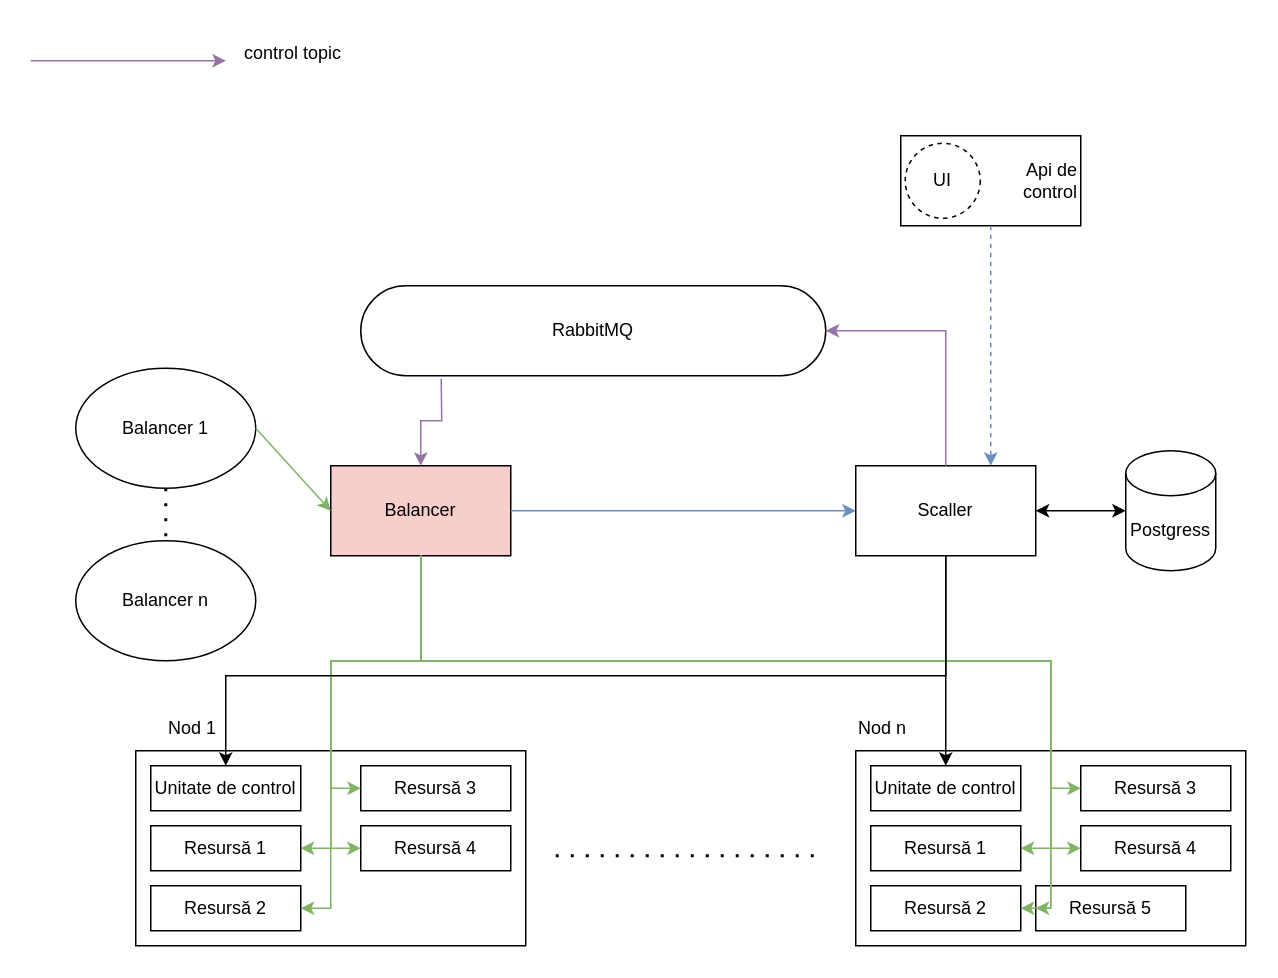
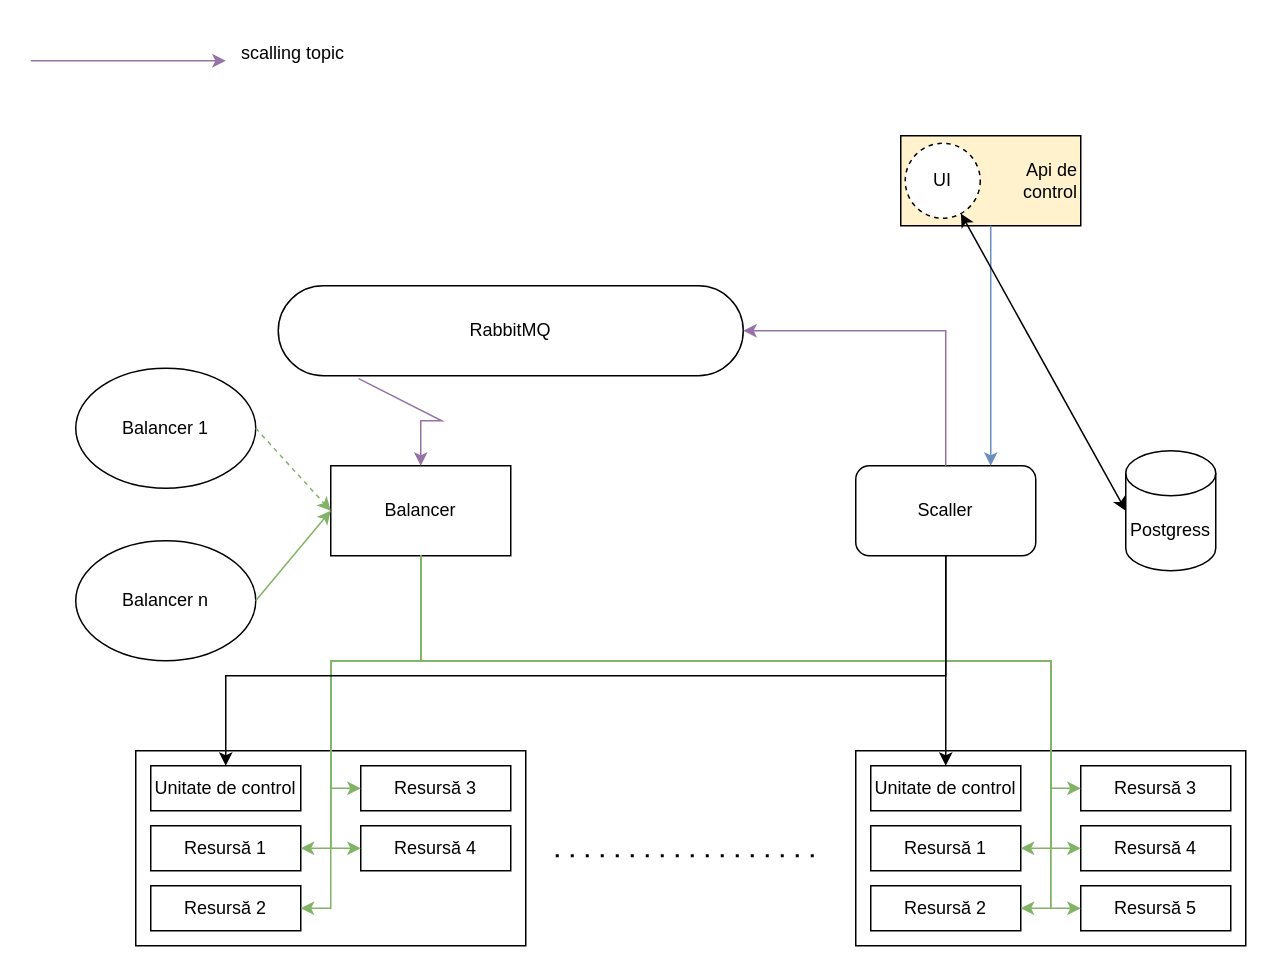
- <mxCell id="41" value="control topic" style="text;html=1;strokeColor=none;fillColor=none;align=center;verticalAlign=middle;whiteSpace=wrap;rounded=0;" parent="1" vertex="1"><mxGeometry x="150" y="20" width="90" height="30" as="geometry" /></mxCell>
+ <mxCell id="41" value="scalling topic" style="text;html=1;strokeColor=none;fillColor=none;align=center;verticalAlign=middle;whiteSpace=wrap;rounded=0;" parent="1" vertex="1"><mxGeometry x="150" y="20" width="90" height="30" as="geometry" /></mxCell>
- <mxCell id="35" value="Api de&lt;br&gt;&amp;nbsp;control" style="rounded=0;whiteSpace=wrap;html=1;align=right;" parent="34" vertex="1"><mxGeometry width="120" height="60" as="geometry" /></mxCell>
+ <mxCell id="35" value="Api de&lt;br&gt;&amp;nbsp;control" style="rounded=0;whiteSpace=wrap;html=1;align=right;fillColor=#fff2cc;" parent="34" vertex="1"><mxGeometry width="120" height="60" as="geometry" /></mxCell>
- <mxCell id="33" value="RabbitMQ" style="rounded=1;whiteSpace=wrap;html=1;arcSize=50;" parent="1" vertex="1"><mxGeometry x="240" y="190" width="310" height="60" as="geometry" /></mxCell>
+ <mxCell id="33" value="RabbitMQ" style="rounded=1;whiteSpace=wrap;html=1;arcSize=50;" parent="1" vertex="1"><mxGeometry x="185" y="190" width="310" height="60" as="geometry" /></mxCell>
- <mxCell id="37" value="" style="endArrow=classic;html=1;rounded=0;fillColor=#dae8fc;strokeColor=#6c8ebf;exitX=0.5;exitY=1;exitDx=0;exitDy=0;entryX=0.75;entryY=0;entryDx=0;entryDy=0;dashed=1;" parent="1" source="35" target="32" edge="1"><mxGeometry width="50" height="50" relative="1" as="geometry"><mxPoint x="30" y="10" as="sourcePoint" /><mxPoint x="680" y="290" as="targetPoint" /></mxGeometry></mxCell>
+ <mxCell id="37" value="" style="endArrow=classic;html=1;rounded=0;fillColor=#dae8fc;strokeColor=#6c8ebf;exitX=0.5;exitY=1;exitDx=0;exitDy=0;entryX=0.75;entryY=0;entryDx=0;entryDy=0;" parent="1" source="35" target="32" edge="1"><mxGeometry width="50" height="50" relative="1" as="geometry"><mxPoint x="30" y="10" as="sourcePoint" /><mxPoint x="680" y="290" as="targetPoint" /></mxGeometry></mxCell>
- <mxCell id="22" value="" style="endArrow=classic;html=1;rounded=0;exitX=1;exitY=0.5;exitDx=0;exitDy=0;entryX=0;entryY=0.5;entryDx=0;entryDy=0;fillColor=#d5e8d4;strokeColor=#82b366;" parent="1" source="21" target="2" edge="1"><mxGeometry width="50" height="50" relative="1" as="geometry"><mxPoint x="430" y="410" as="sourcePoint" /><mxPoint x="480" y="360" as="targetPoint" /></mxGeometry></mxCell>
+ <mxCell id="22" value="" style="endArrow=classic;html=1;rounded=0;exitX=1;exitY=0.5;exitDx=0;exitDy=0;entryX=0;entryY=0.5;entryDx=0;entryDy=0;fillColor=#d5e8d4;strokeColor=#82b366;dashed=1;" parent="1" source="21" target="2" edge="1"><mxGeometry width="50" height="50" relative="1" as="geometry"><mxPoint x="430" y="410" as="sourcePoint" /><mxPoint x="480" y="360" as="targetPoint" /></mxGeometry></mxCell>
- <mxCell id="47" value="" style="endArrow=none;dashed=1;html=1;dashPattern=1 4;strokeWidth=2;rounded=0;exitX=0.5;exitY=1;exitDx=0;exitDy=0;entryX=0.5;entryY=0;entryDx=0;entryDy=0;" edge="1" parent="1" source="21" target="20"><mxGeometry width="50" height="50" relative="1" as="geometry"><mxPoint x="380" y="580" as="sourcePoint" /><mxPoint x="560" y="580" as="targetPoint" /></mxGeometry></mxCell>
- <mxCell id="2" value="Balancer" style="rounded=0;whiteSpace=wrap;html=1;fillColor=#f8cecc;" parent="1" vertex="1"><mxGeometry x="220" y="310" width="120" height="60" as="geometry" /></mxCell>
+ <mxCell id="2" value="Balancer" style="rounded=0;whiteSpace=wrap;html=1;" parent="1" vertex="1"><mxGeometry x="220" y="310" width="120" height="60" as="geometry" /></mxCell>
- <mxCell id="45" value="" style="endArrow=classic;html=1;rounded=0;fillColor=#dae8fc;strokeColor=#6c8ebf;exitX=1;exitY=0.5;exitDx=0;exitDy=0;entryX=0;entryY=0.5;entryDx=0;entryDy=0;" edge="1" parent="1" source="2" target="32"><mxGeometry width="50" height="50" relative="1" as="geometry"><mxPoint x="670" y="160" as="sourcePoint" /><mxPoint x="670" y="330" as="targetPoint" /></mxGeometry></mxCell>
- <mxCell id="32" value="Scaller" style="rounded=0;whiteSpace=wrap;html=1;" parent="1" vertex="1"><mxGeometry x="570" y="310" width="120" height="60" as="geometry" /></mxCell>
+ <mxCell id="32" value="Scaller" style="whiteSpace=wrap;html=1;rounded=1;" parent="1" vertex="1"><mxGeometry x="570" y="310" width="120" height="60" as="geometry" /></mxCell>
- <mxCell id="42" value="" style="endArrow=classic;startArrow=classic;html=1;rounded=0;exitX=0;exitY=0.5;exitDx=0;exitDy=0;exitPerimeter=0;entryX=1;entryY=0.5;entryDx=0;entryDy=0;" parent="1" source="3" target="32" edge="1"><mxGeometry width="50" height="50" relative="1" as="geometry"><mxPoint x="370" y="370" as="sourcePoint" /><mxPoint x="420" y="320" as="targetPoint" /></mxGeometry></mxCell>
+ <mxCell id="42" value="" style="endArrow=classic;startArrow=classic;html=1;rounded=0;exitX=0;exitY=0.5;exitDx=0;exitDy=0;exitPerimeter=0;" parent="1" source="3" target="36" edge="1"><mxGeometry width="50" height="50" relative="1" as="geometry"><mxPoint x="370" y="370" as="sourcePoint" /><mxPoint x="420" y="320" as="targetPoint" /></mxGeometry></mxCell>
+ <mxCell id="46" value="" style="endArrow=classic;html=1;rounded=0;exitX=1;exitY=0.5;exitDx=0;exitDy=0;entryX=0;entryY=0.5;entryDx=0;entryDy=0;fillColor=#d5e8d4;strokeColor=#82b366;" edge="1" parent="1" source="20" target="2"><mxGeometry width="50" height="50" relative="1" as="geometry"><mxPoint x="180" y="310" as="sourcePoint" /><mxPoint x="230" y="365" as="targetPoint" /></mxGeometry></mxCell>
- <mxCell id="5" value="Nod 1" style="text;html=1;strokeColor=none;fillColor=none;align=left;verticalAlign=middle;whiteSpace=wrap;rounded=0;" parent="1" vertex="1"><mxGeometry x="110" y="470" width="60" height="30" as="geometry" /></mxCell>
- <mxCell id="12" value="Nod n" style="text;html=1;strokeColor=none;fillColor=none;align=left;verticalAlign=middle;whiteSpace=wrap;rounded=0;" parent="1" vertex="1"><mxGeometry x="570" y="470" width="60" height="30" as="geometry" /></mxCell>
- <mxCell id="18" value="Resursă 5" style="rounded=0;whiteSpace=wrap;html=1;" parent="1" vertex="1"><mxGeometry x="690" y="590" width="100" height="30" as="geometry" /></mxCell>
+ <mxCell id="18" value="Resursă 5" style="rounded=0;whiteSpace=wrap;html=1;" parent="1" vertex="1"><mxGeometry x="720" y="590" width="100" height="30" as="geometry" /></mxCell>
